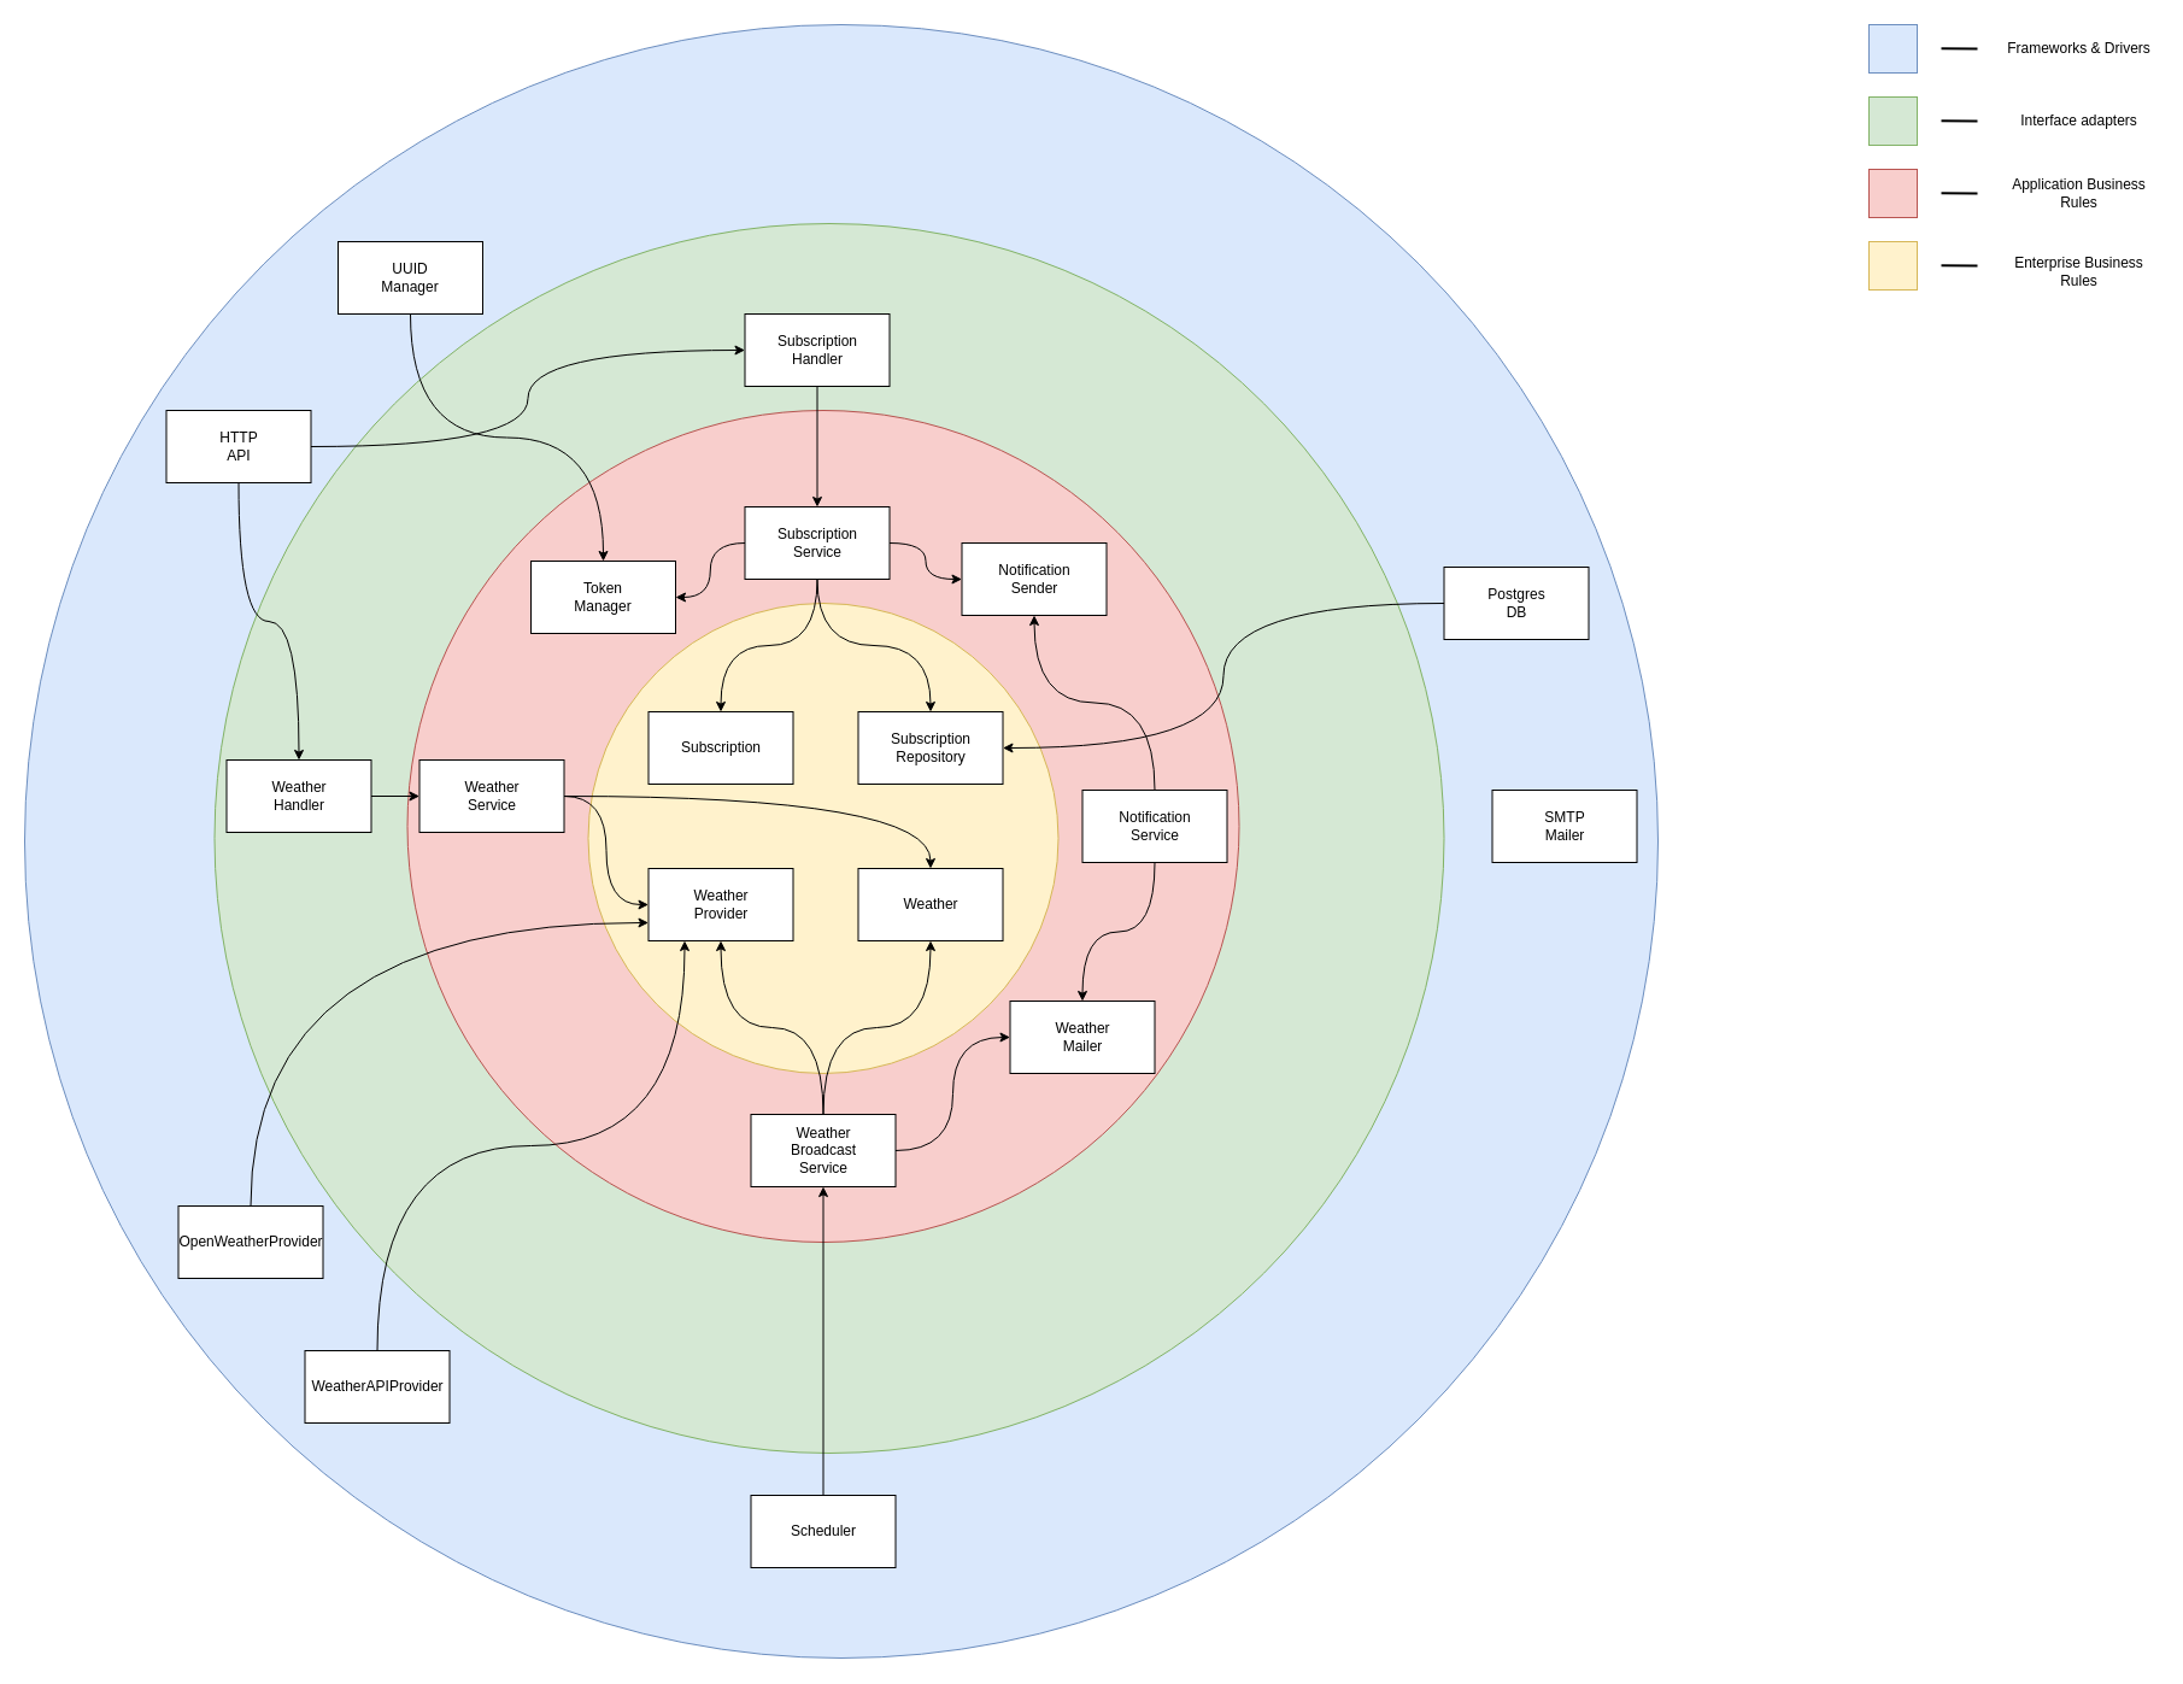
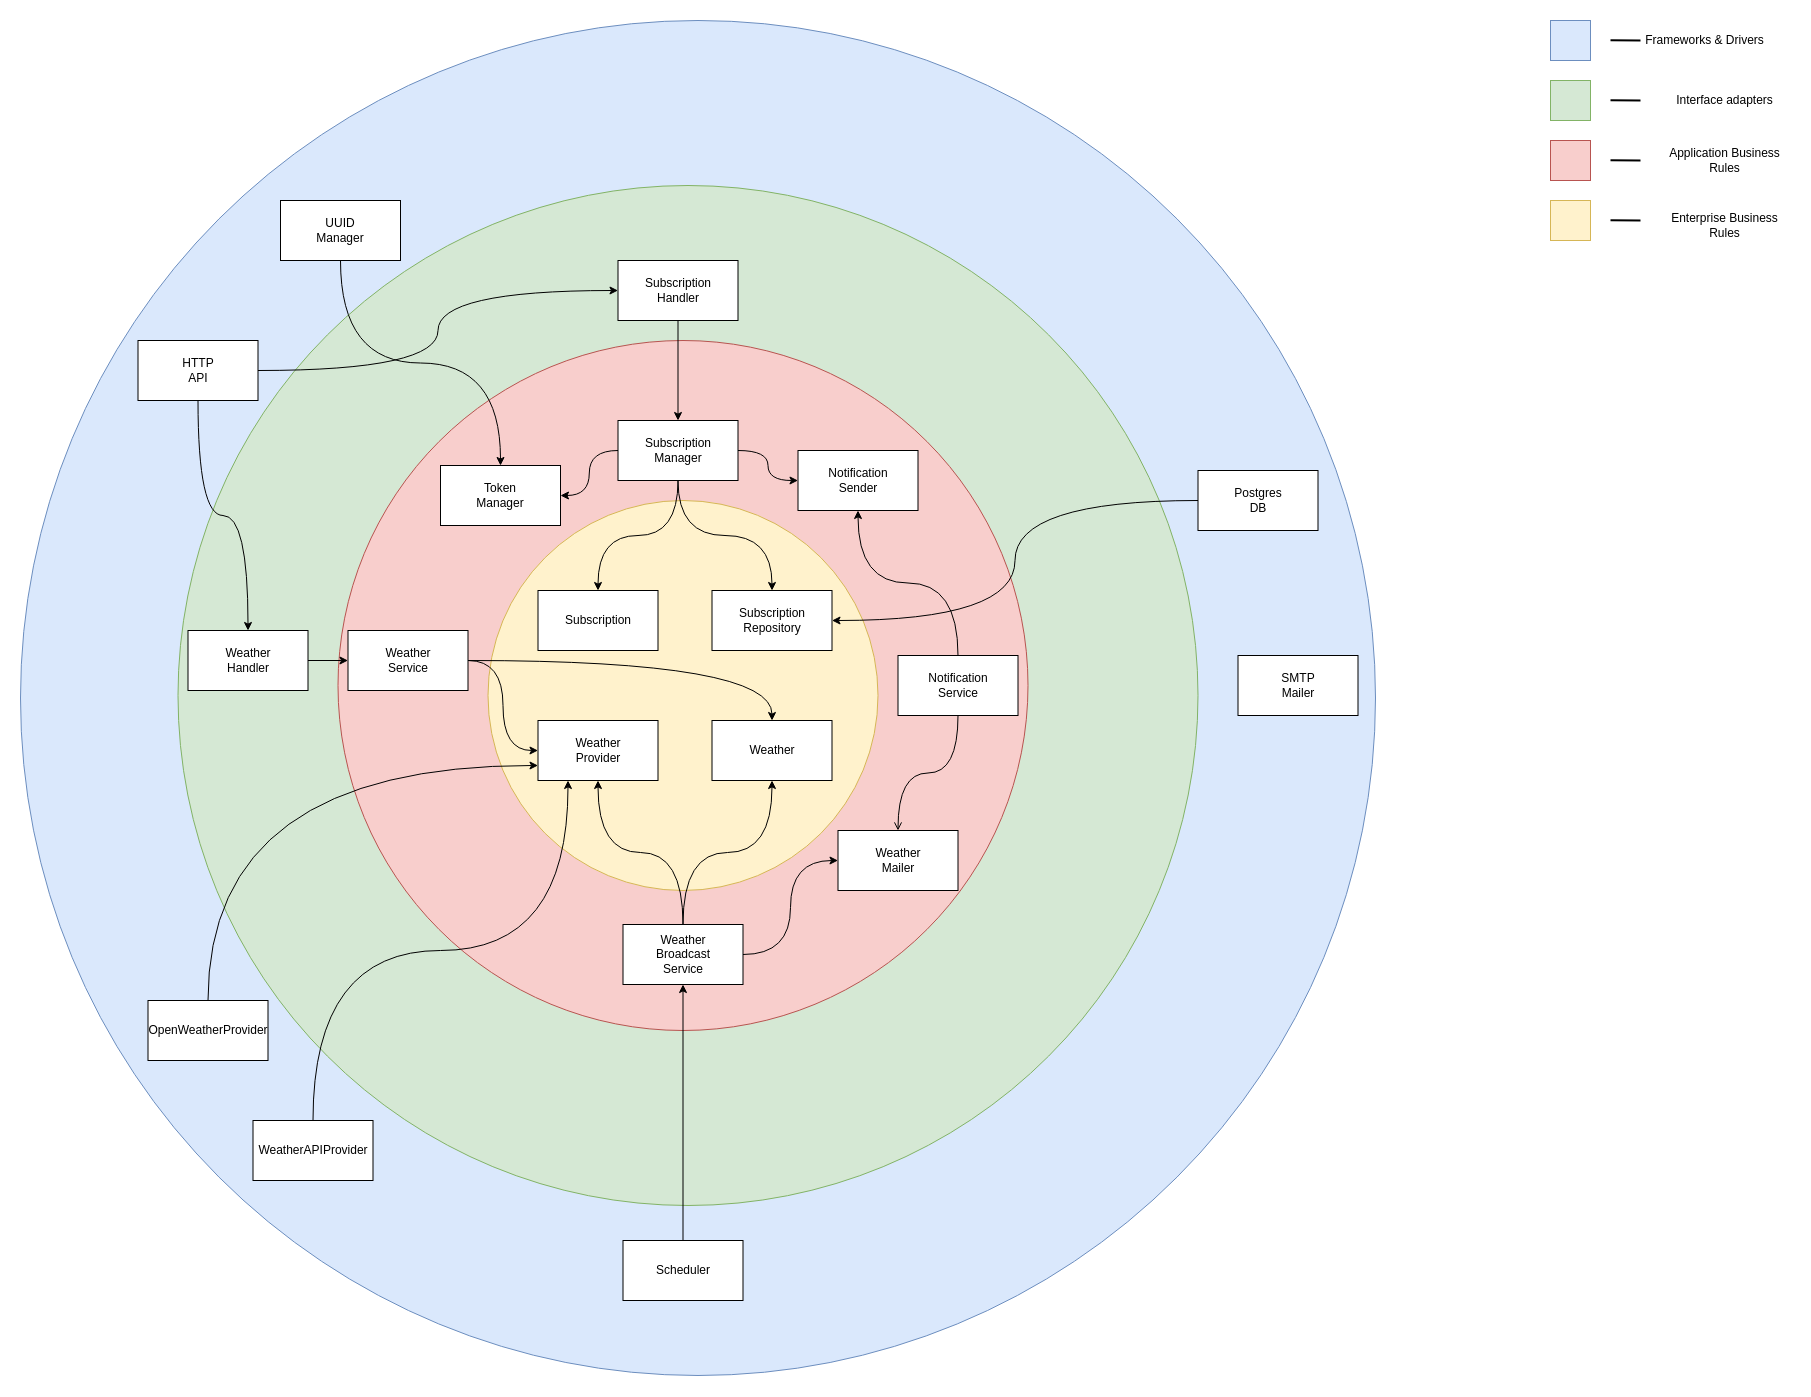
- <mxCell id="54" value="Frameworks &amp;amp; Drivers" style="text;html=1;align=center;verticalAlign=middle;whiteSpace=wrap;rounded=0;" parent="1" vertex="1"><mxGeometry x="1660" y="25" width="129" height="30" as="geometry" /></mxCell>
+ <mxCell id="54" value="Frameworks &amp;amp; Drivers" style="text;html=1;align=center;verticalAlign=middle;whiteSpace=wrap;rounded=0;" parent="1" vertex="1"><mxGeometry x="1640" y="25" width="129" height="30" as="geometry" /></mxCell>
- <mxCell id="25" value="Subscription&lt;div&gt;Service&lt;/div&gt;" style="rounded=0;whiteSpace=wrap;html=1;" parent="1" vertex="1"><mxGeometry x="617.5" y="420" width="120" height="60" as="geometry" /></mxCell>
+ <mxCell id="25" value="Subscription&lt;div&gt;Manager&lt;/div&gt;" style="rounded=0;whiteSpace=wrap;html=1;" parent="1" vertex="1"><mxGeometry x="617.5" y="420" width="120" height="60" as="geometry" /></mxCell>
- <mxCell id="16" style="edgeStyle=orthogonalEdgeStyle;rounded=0;orthogonalLoop=1;jettySize=auto;html=1;exitX=0.5;exitY=1;exitDx=0;exitDy=0;entryX=0.5;entryY=0;entryDx=0;entryDy=0;curved=1;" parent="1" source="17" target="9" edge="1"><mxGeometry relative="1" as="geometry" /></mxCell>
+ <mxCell id="16" style="edgeStyle=orthogonalEdgeStyle;rounded=0;orthogonalLoop=1;jettySize=auto;html=1;exitX=0.5;exitY=1;exitDx=0;exitDy=0;entryX=0.5;entryY=0;entryDx=0;entryDy=0;curved=1;endArrow=open;" parent="1" source="17" target="9" edge="1"><mxGeometry relative="1" as="geometry" /></mxCell>
